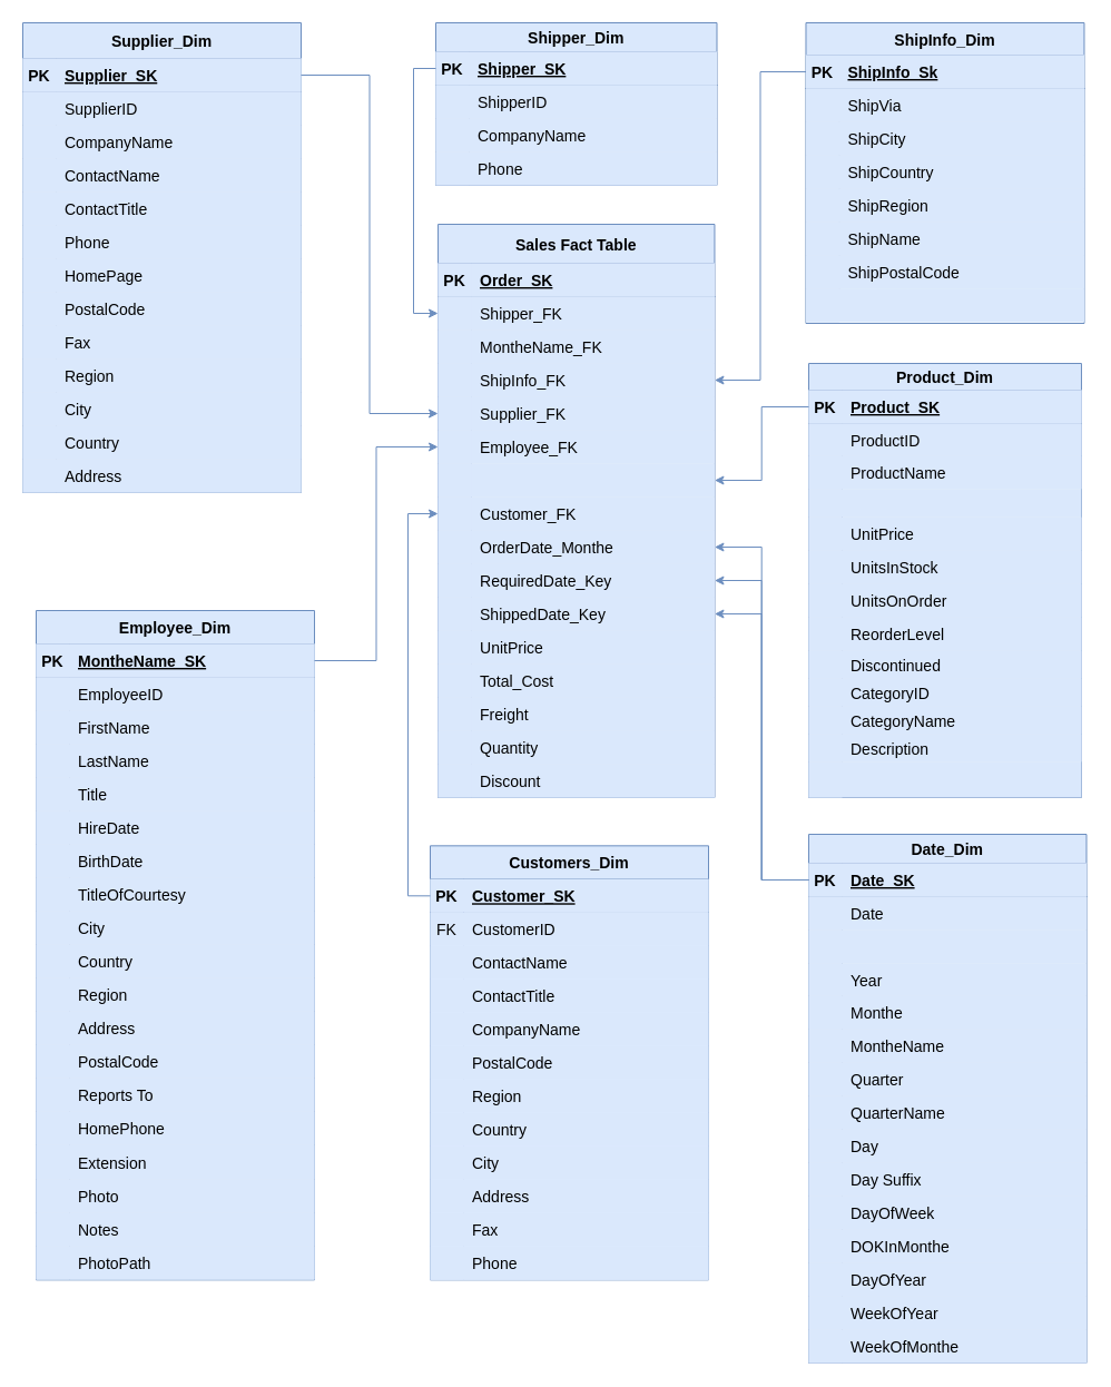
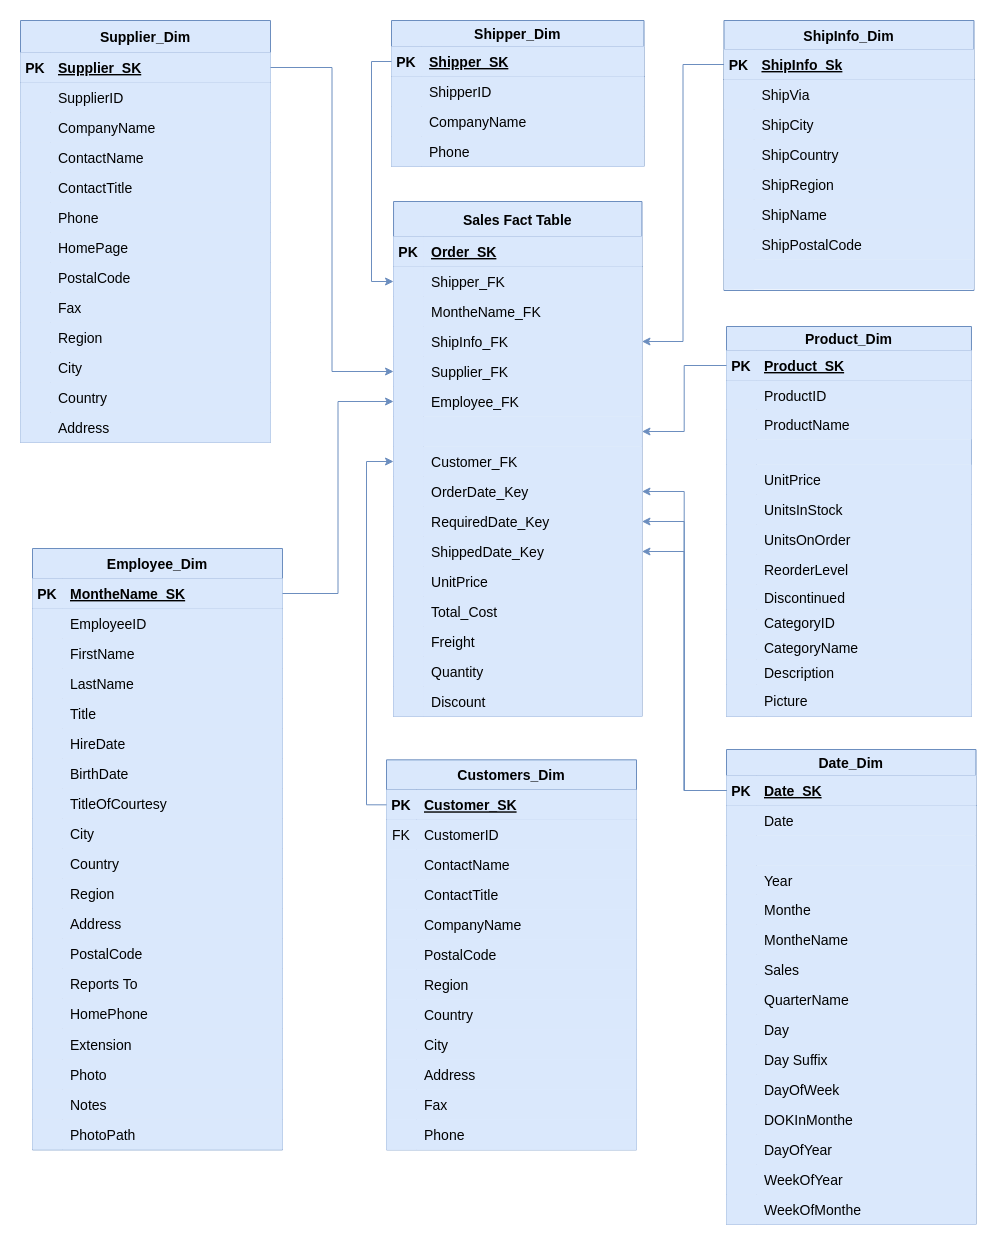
- <mxCell id="239" value="OrderDate_Monthe" style="shape=partialRectangle;overflow=hidden;connectable=0;fillColor=#dae8fc;top=0;left=0;bottom=0;right=0;align=left;spacingLeft=6;fontSize=14;strokeColor=#6c8ebf;" vertex="1" parent="237"><mxGeometry x="30" width="218.419" height="30" as="geometry"><mxRectangle width="218.419" height="30" as="alternateBounds" /></mxGeometry></mxCell>
+ <mxCell id="239" value="OrderDate_Key" style="shape=partialRectangle;overflow=hidden;connectable=0;fillColor=#dae8fc;top=0;left=0;bottom=0;right=0;align=left;spacingLeft=6;fontSize=14;strokeColor=#6c8ebf;" vertex="1" parent="237"><mxGeometry x="30" width="218.419" height="30" as="geometry"><mxRectangle width="218.419" height="30" as="alternateBounds" /></mxGeometry></mxCell>
+ <mxCell id="40" value="Picture" style="shape=partialRectangle;overflow=hidden;connectable=0;fillColor=#dae8fc;top=0;left=0;bottom=0;right=0;align=left;spacingLeft=6;fontSize=14;strokeColor=#6c8ebf;" vertex="1" parent="38"><mxGeometry x="30" width="214.97" height="32" as="geometry"><mxRectangle width="214.97" height="32" as="alternateBounds" /></mxGeometry></mxCell>
- <mxCell id="285" value="Quarter" style="shape=partialRectangle;overflow=hidden;connectable=0;fillColor=#dae8fc;top=0;left=0;bottom=0;right=0;align=left;spacingLeft=6;fontSize=14;strokeColor=#6c8ebf;" vertex="1" parent="283"><mxGeometry x="30" width="219.51" height="30" as="geometry"><mxRectangle width="219.51" height="30" as="alternateBounds" /></mxGeometry></mxCell>
+ <mxCell id="285" value="Sales" style="shape=partialRectangle;overflow=hidden;connectable=0;fillColor=#dae8fc;top=0;left=0;bottom=0;right=0;align=left;spacingLeft=6;fontSize=14;strokeColor=#6c8ebf;" vertex="1" parent="283"><mxGeometry x="30" width="219.51" height="30" as="geometry"><mxRectangle width="219.51" height="30" as="alternateBounds" /></mxGeometry></mxCell>
